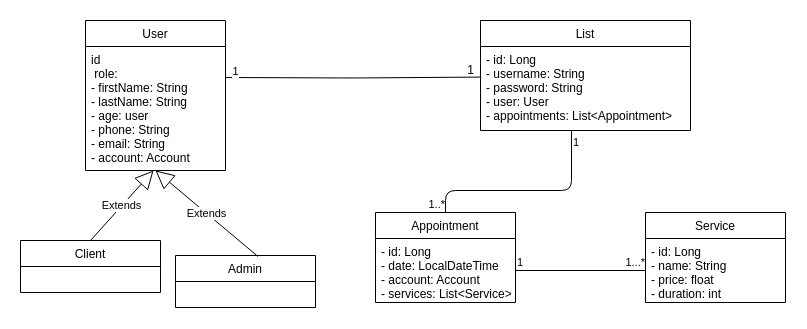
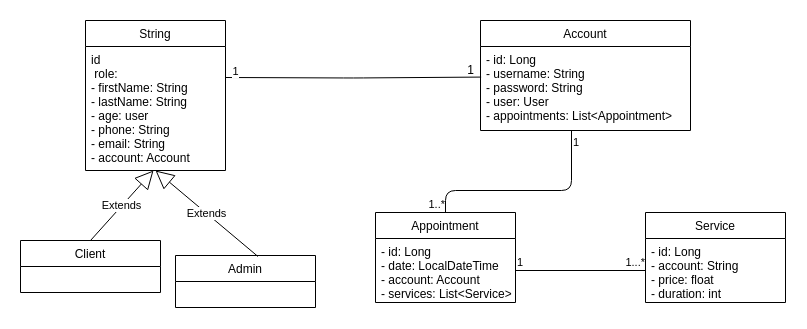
- <mxCell id="2" value="User" style="swimlane;fontStyle=0;childLayout=stackLayout;horizontal=1;startSize=26;fillColor=none;horizontalStack=0;resizeParent=1;resizeParentMax=0;resizeLast=0;collapsible=1;marginBottom=0;" parent="1" vertex="1"><mxGeometry x="85" y="20" width="140" height="150" as="geometry" /></mxCell>
+ <mxCell id="2" value="String" style="swimlane;fontStyle=0;childLayout=stackLayout;horizontal=1;startSize=26;fillColor=none;horizontalStack=0;resizeParent=1;resizeParentMax=0;resizeLast=0;collapsible=1;marginBottom=0;" parent="1" vertex="1"><mxGeometry x="85" y="20" width="140" height="150" as="geometry" /></mxCell>
- <mxCell id="6" value="List" style="swimlane;fontStyle=0;childLayout=stackLayout;horizontal=1;startSize=26;fillColor=none;horizontalStack=0;resizeParent=1;resizeParentMax=0;resizeLast=0;collapsible=1;marginBottom=0;" parent="1" vertex="1"><mxGeometry x="480" y="20" width="210" height="110" as="geometry" /></mxCell>
+ <mxCell id="6" value="Account" style="swimlane;fontStyle=0;childLayout=stackLayout;horizontal=1;startSize=26;fillColor=none;horizontalStack=0;resizeParent=1;resizeParentMax=0;resizeLast=0;collapsible=1;marginBottom=0;" parent="1" vertex="1"><mxGeometry x="480" y="20" width="210" height="110" as="geometry" /></mxCell>
- <mxCell id="11" value="- id: Long&#10;- name: String&#10;- price: float&#10;- duration: int" style="text;strokeColor=none;fillColor=none;align=left;verticalAlign=top;spacingLeft=4;spacingRight=4;overflow=hidden;rotatable=0;points=[[0,0.5],[1,0.5]];portConstraint=eastwest;" parent="10" vertex="1"><mxGeometry y="26" width="140" height="64" as="geometry" /></mxCell>
+ <mxCell id="11" value="- id: Long&#10;- account: String&#10;- price: float&#10;- duration: int" style="text;strokeColor=none;fillColor=none;align=left;verticalAlign=top;spacingLeft=4;spacingRight=4;overflow=hidden;rotatable=0;points=[[0,0.5],[1,0.5]];portConstraint=eastwest;" parent="10" vertex="1"><mxGeometry y="26" width="140" height="64" as="geometry" /></mxCell>
